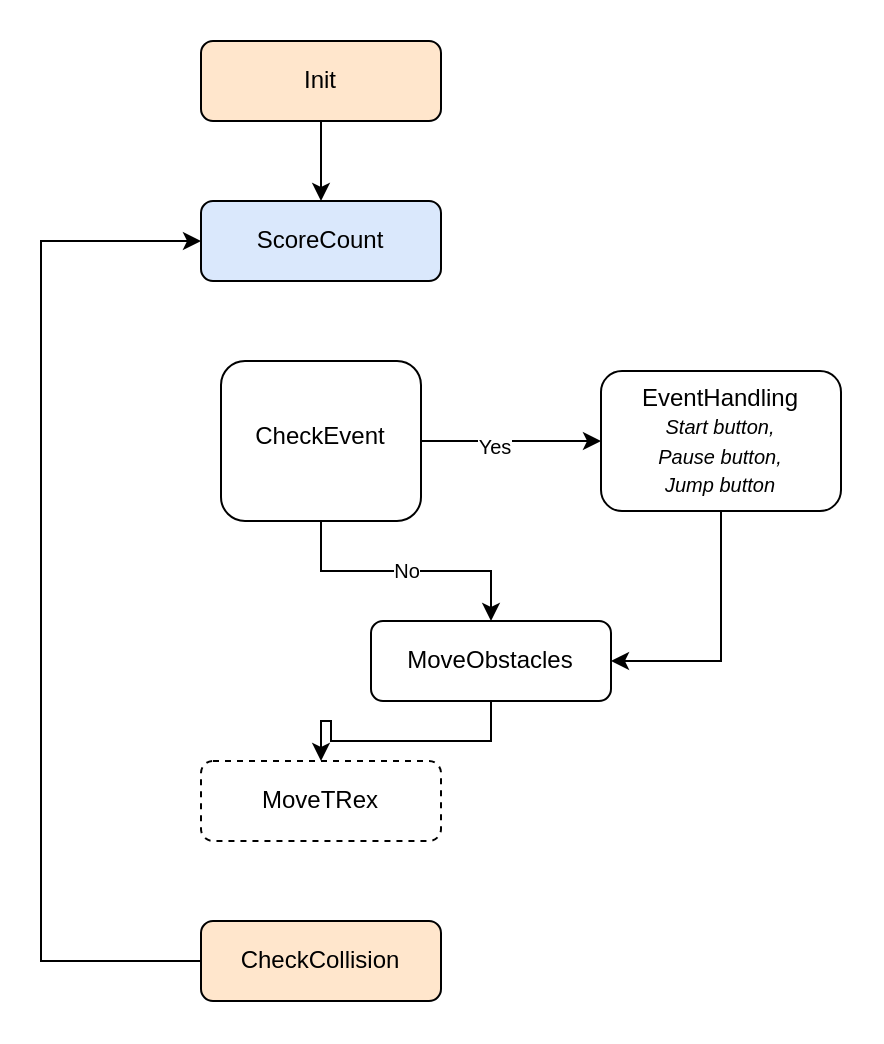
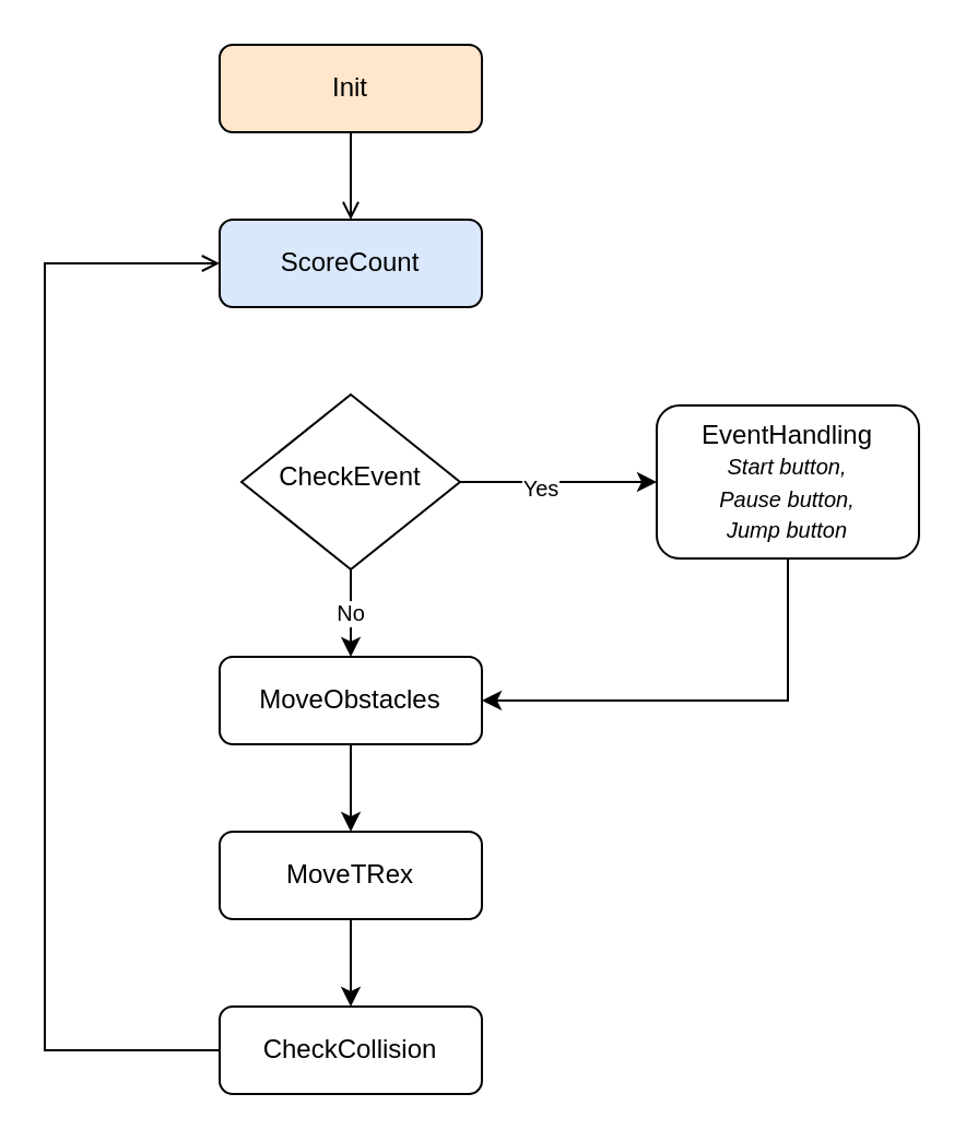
- <mxCell id="2" style="edgeStyle=orthogonalEdgeStyle;rounded=0;orthogonalLoop=1;jettySize=auto;html=1;exitX=0.5;exitY=1;exitDx=0;exitDy=0;entryX=0.5;entryY=0;entryDx=0;entryDy=0;fontSize=10;" edge="1" parent="1" source="3" target="4"><mxGeometry relative="1" as="geometry" /></mxCell>
+ <mxCell id="2" style="edgeStyle=orthogonalEdgeStyle;rounded=0;orthogonalLoop=1;jettySize=auto;html=1;exitX=0.5;exitY=1;exitDx=0;exitDy=0;entryX=0.5;entryY=0;entryDx=0;entryDy=0;fontSize=10;endArrow=open;" edge="1" parent="1" source="3" target="4"><mxGeometry relative="1" as="geometry" /></mxCell>
- <mxCell id="15" style="edgeStyle=orthogonalEdgeStyle;rounded=0;orthogonalLoop=1;jettySize=auto;html=1;exitX=0;exitY=0.5;exitDx=0;exitDy=0;fontSize=10;entryX=0;entryY=0.5;entryDx=0;entryDy=0;" edge="1" parent="1" source="16" target="4"><mxGeometry relative="1" as="geometry"><mxPoint x="20" y="170" as="targetPoint" /><Array as="points"><mxPoint x="20" y="480" /><mxPoint x="20" y="120" /></Array></mxGeometry></mxCell>
+ <mxCell id="15" style="edgeStyle=orthogonalEdgeStyle;rounded=0;orthogonalLoop=1;jettySize=auto;html=1;exitX=0;exitY=0.5;exitDx=0;exitDy=0;fontSize=10;entryX=0;entryY=0.5;entryDx=0;entryDy=0;endArrow=open;" edge="1" parent="1" source="16" target="4"><mxGeometry relative="1" as="geometry"><mxPoint x="20" y="170" as="targetPoint" /><Array as="points"><mxPoint x="20" y="480" /><mxPoint x="20" y="120" /></Array></mxGeometry></mxCell>
- <mxCell id="8" value="CheckEvent" style="whiteSpace=wrap;html=1;shadow=0;fontFamily=Helvetica;fontSize=12;align=center;strokeWidth=1;spacing=6;spacingTop=-4;rounded=1;" vertex="1" parent="1"><mxGeometry x="110" y="180" width="100" height="80" as="geometry" /></mxCell>
+ <mxCell id="8" value="CheckEvent" style="rhombus;whiteSpace=wrap;html=1;shadow=0;fontFamily=Helvetica;fontSize=12;align=center;strokeWidth=1;spacing=6;spacingTop=-4;" vertex="1" parent="1"><mxGeometry x="110" y="180" width="100" height="80" as="geometry" /></mxCell>
- <mxCell id="12" value="MoveObstacles" style="rounded=1;whiteSpace=wrap;html=1;fontSize=12;glass=0;strokeWidth=1;shadow=0;" vertex="1" parent="1"><mxGeometry x="185" y="310" width="120" height="40" as="geometry" /></mxCell>
+ <mxCell id="12" value="MoveObstacles" style="rounded=1;whiteSpace=wrap;html=1;fontSize=12;glass=0;strokeWidth=1;shadow=0;" vertex="1" parent="1"><mxGeometry x="100" y="300" width="120" height="40" as="geometry" /></mxCell>
- <mxCell id="14" value="MoveTRex" style="rounded=1;whiteSpace=wrap;html=1;fontSize=12;glass=0;strokeWidth=1;shadow=0;dashed=1;" vertex="1" parent="1"><mxGeometry x="100" y="380" width="120" height="40" as="geometry" /></mxCell>
+ <mxCell id="14" value="MoveTRex" style="rounded=1;whiteSpace=wrap;html=1;fontSize=12;glass=0;strokeWidth=1;shadow=0;" vertex="1" parent="1"><mxGeometry x="100" y="380" width="120" height="40" as="geometry" /></mxCell>
+ <mxCell id="13" style="edgeStyle=orthogonalEdgeStyle;rounded=0;orthogonalLoop=1;jettySize=auto;html=1;exitX=0.5;exitY=1;exitDx=0;exitDy=0;entryX=0.5;entryY=0;entryDx=0;entryDy=0;fontSize=10;" edge="1" parent="1" source="14" target="16"><mxGeometry relative="1" as="geometry" /></mxCell>
- <mxCell id="16" value="CheckCollision" style="rounded=1;whiteSpace=wrap;html=1;fontSize=12;glass=0;strokeWidth=1;shadow=0;fillColor=#ffe6cc;" vertex="1" parent="1"><mxGeometry x="100" y="460" width="120" height="40" as="geometry" /></mxCell>
+ <mxCell id="16" value="CheckCollision" style="rounded=1;whiteSpace=wrap;html=1;fontSize=12;glass=0;strokeWidth=1;shadow=0;" vertex="1" parent="1"><mxGeometry x="100" y="460" width="120" height="40" as="geometry" /></mxCell>
